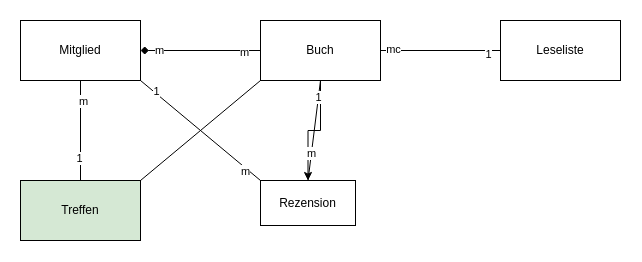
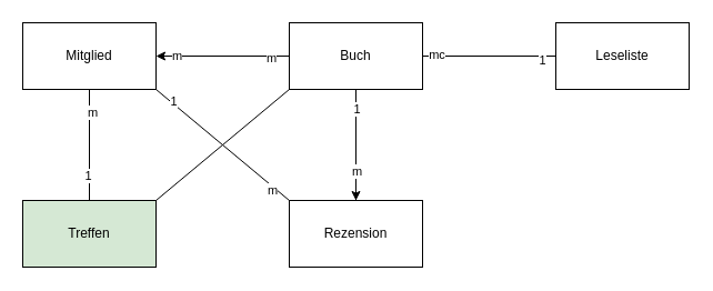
- <mxCell id="3" value="" style="edgeStyle=orthogonalEdgeStyle;rounded=0;orthogonalLoop=1;jettySize=auto;html=1;entryX=1;entryY=0.5;entryDx=0;entryDy=0;endArrow=diamond;" edge="1" parent="1" source="7" target="2"><mxGeometry relative="1" as="geometry"><mxPoint x="190" y="50" as="targetPoint" /></mxGeometry></mxCell>
+ <mxCell id="3" value="" style="edgeStyle=orthogonalEdgeStyle;rounded=0;orthogonalLoop=1;jettySize=auto;html=1;entryX=1;entryY=0.5;entryDx=0;entryDy=0;" edge="1" parent="1" source="7" target="2"><mxGeometry relative="1" as="geometry"><mxPoint x="190" y="50" as="targetPoint" /></mxGeometry></mxCell>
- <mxCell id="9" value="Rezension" style="rounded=0;whiteSpace=wrap;html=1;" vertex="1" parent="1"><mxGeometry x="260" y="180" width="95" height="45" as="geometry" /></mxCell>
+ <mxCell id="9" value="Rezension" style="rounded=0;whiteSpace=wrap;html=1;" vertex="1" parent="1"><mxGeometry x="260" y="180" width="120" height="60" as="geometry" /></mxCell>
